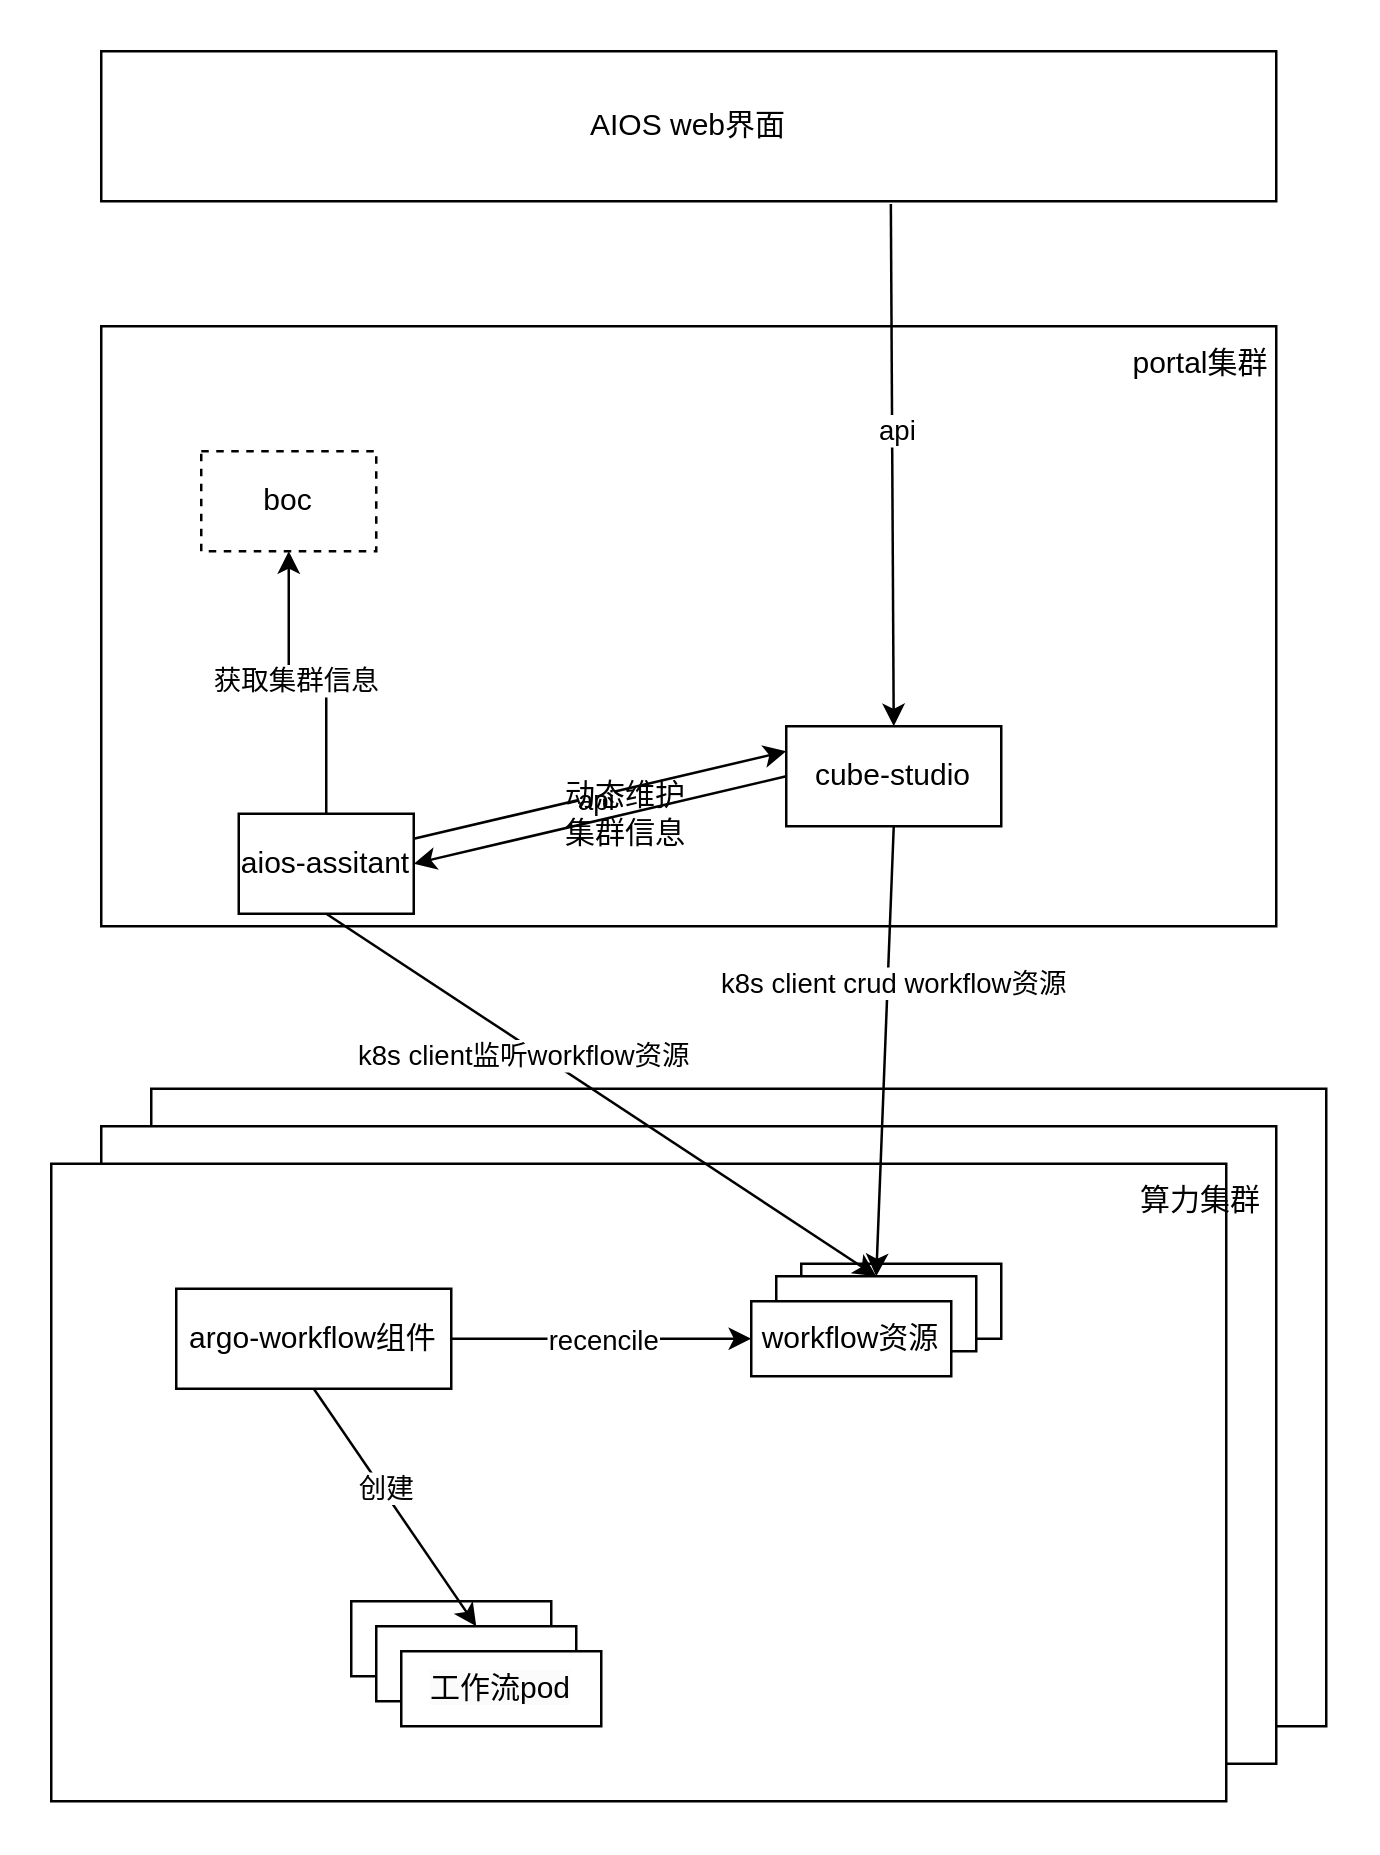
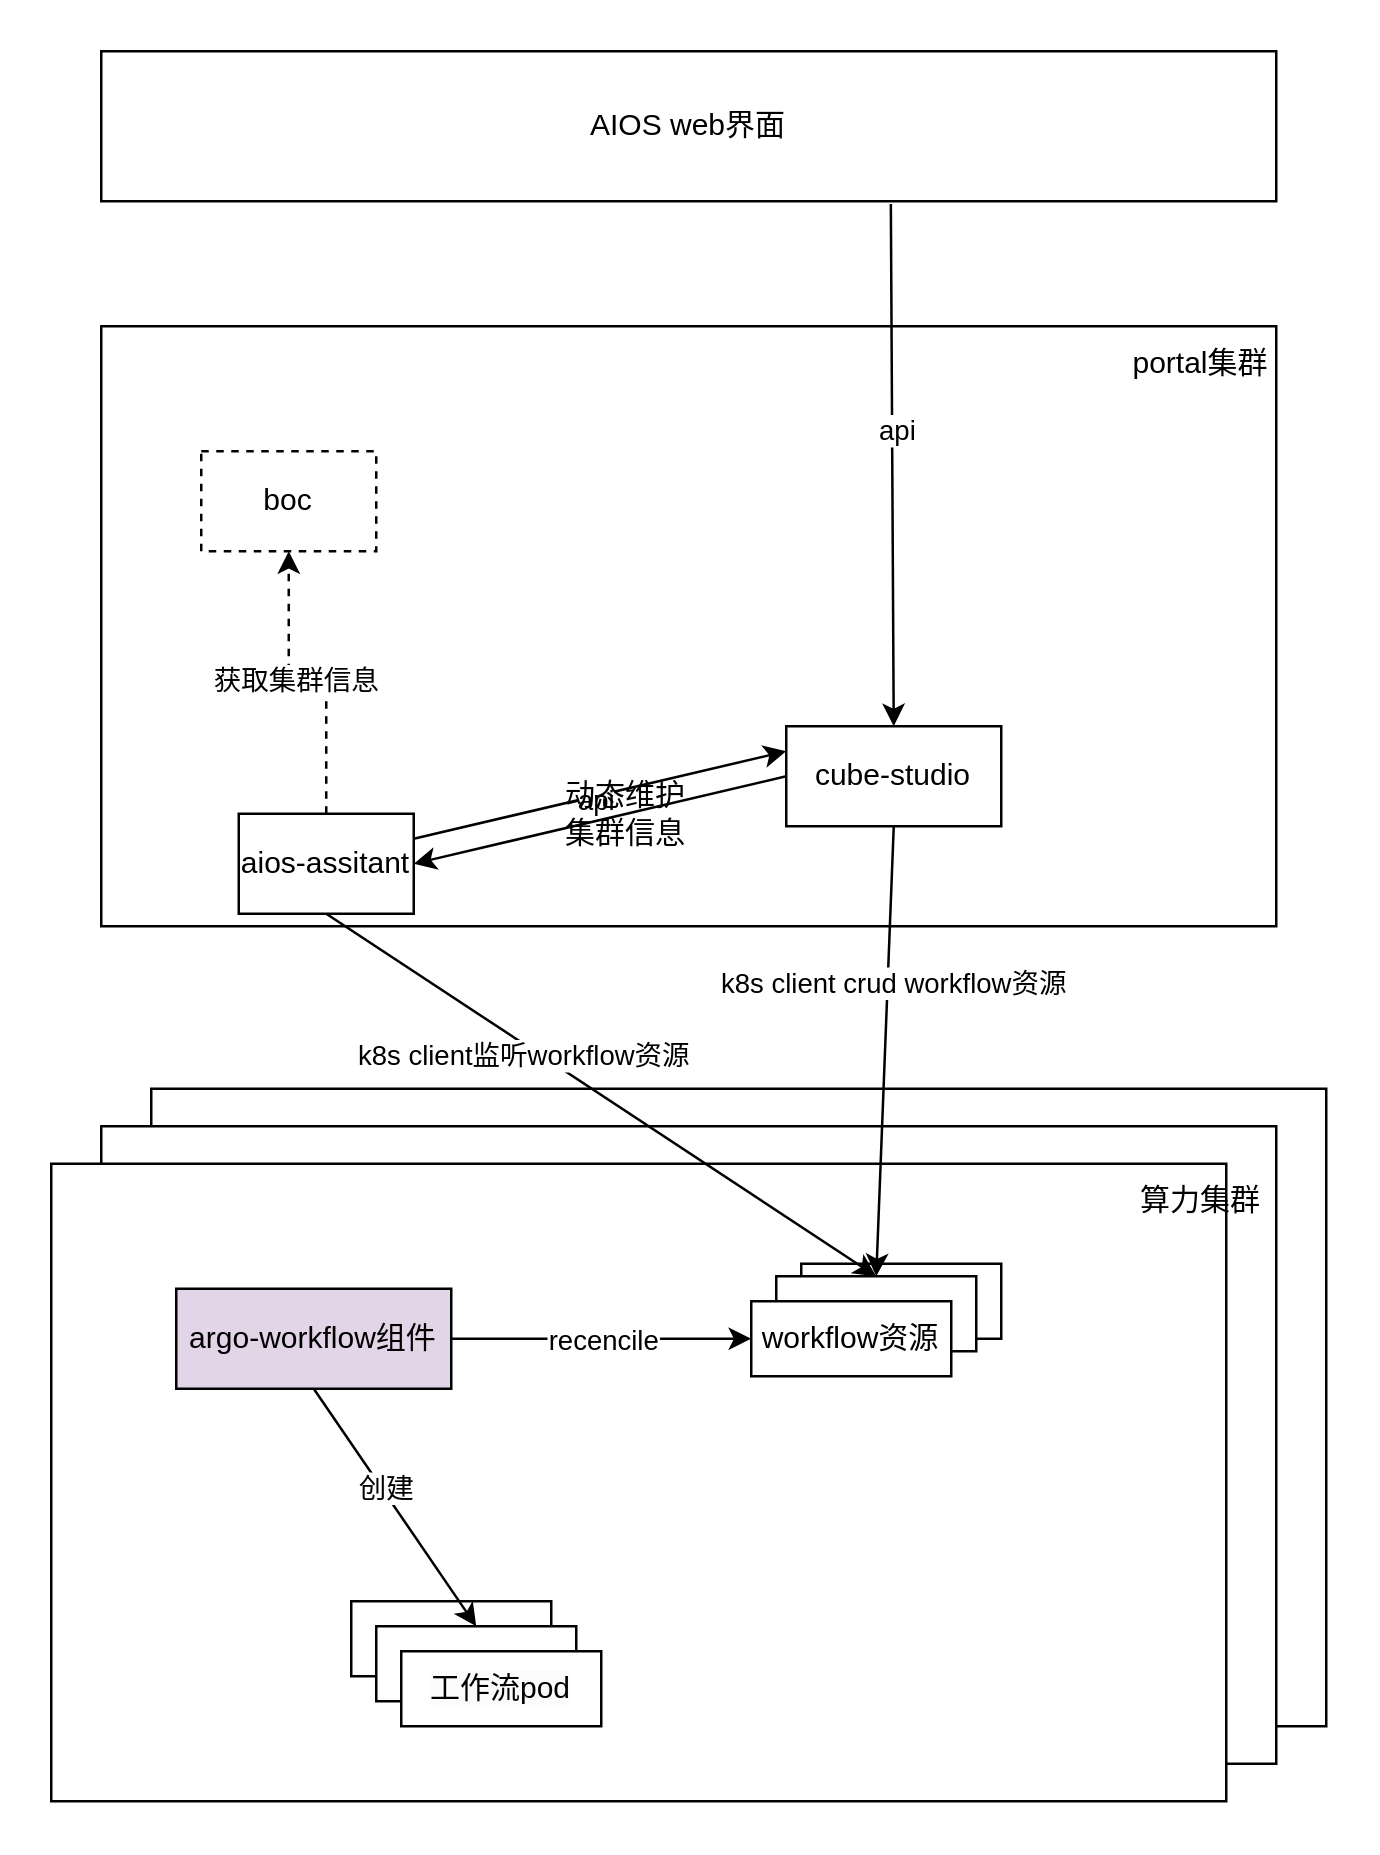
- <mxCell id="6" value="" style="edgeStyle=orthogonalEdgeStyle;rounded=0;orthogonalLoop=1;jettySize=auto;html=1;" edge="1" parent="1" source="8" target="10"><mxGeometry relative="1" as="geometry" /></mxCell>
+ <mxCell id="6" value="" style="edgeStyle=orthogonalEdgeStyle;rounded=0;orthogonalLoop=1;jettySize=auto;html=1;dashed=1;" edge="1" parent="1" source="8" target="10"><mxGeometry relative="1" as="geometry" /></mxCell>
- <mxCell id="18" value="argo-workflow组件" style="rounded=0;whiteSpace=wrap;html=1;" vertex="1" parent="1"><mxGeometry x="70" y="515" width="110" height="40" as="geometry" /></mxCell>
+ <mxCell id="18" value="argo-workflow组件" style="rounded=0;whiteSpace=wrap;html=1;fillColor=#e1d5e7;" vertex="1" parent="1"><mxGeometry x="70" y="515" width="110" height="40" as="geometry" /></mxCell>
